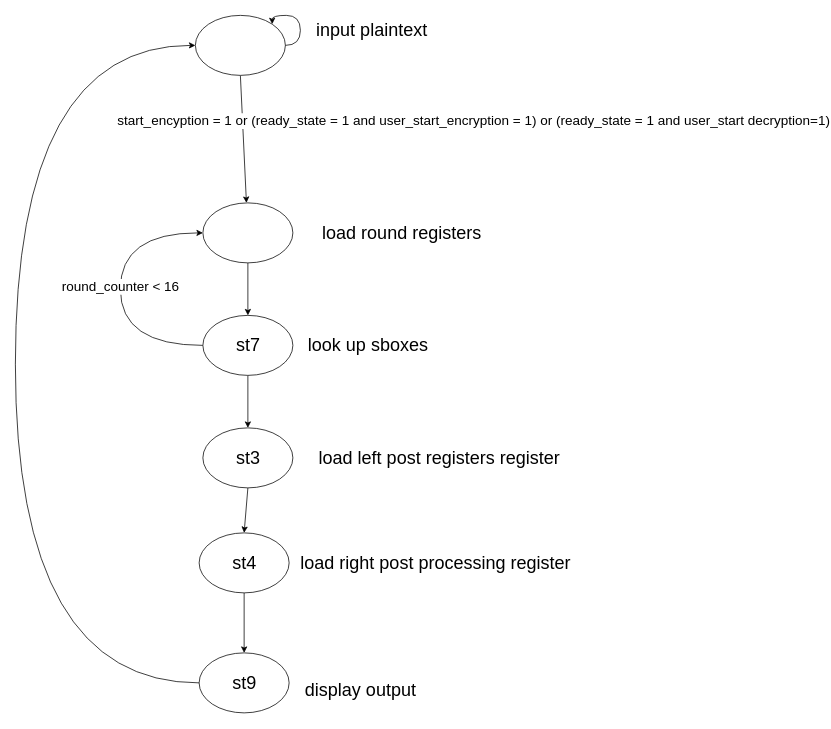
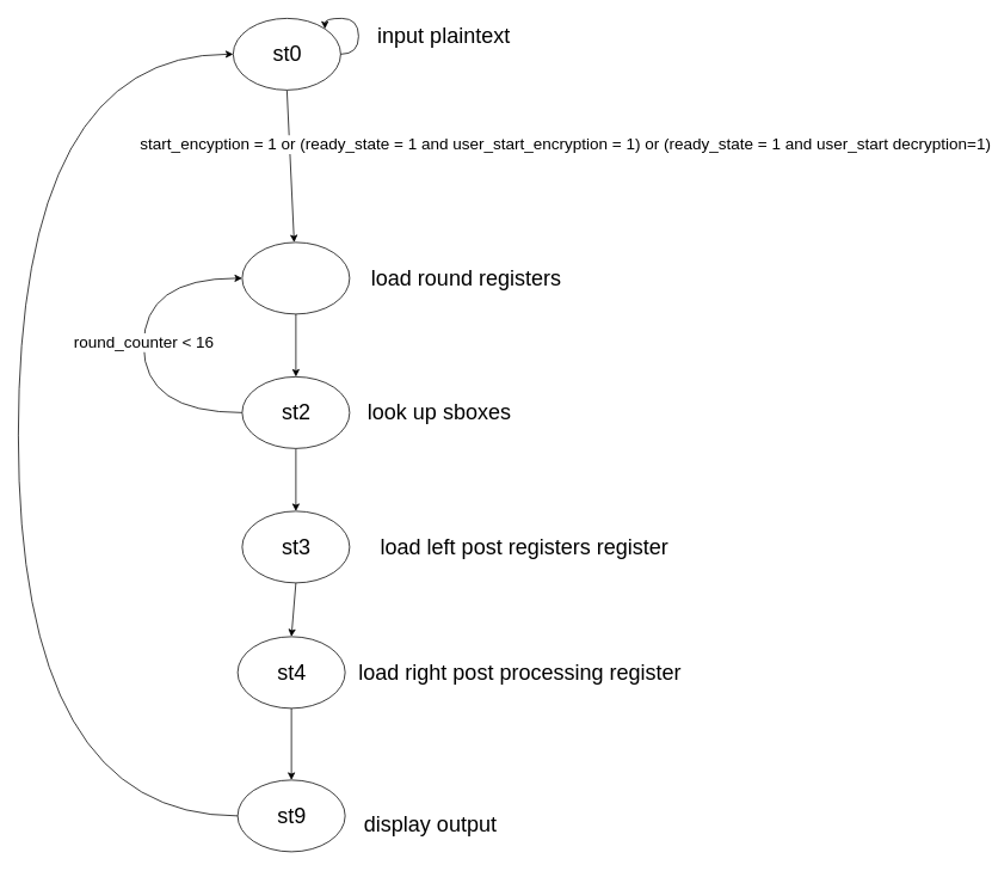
+ <mxCell id="17" value="&lt;font style=&quot;font-size: 24px;&quot;&gt;st0&lt;/font&gt;" style="text;html=1;align=center;verticalAlign=middle;resizable=0;points=[];autosize=1;strokeColor=none;fillColor=none;" parent="1" vertex="1"><mxGeometry x="290" y="40" width="60" height="40" as="geometry" /></mxCell>
- <mxCell id="24" value="&lt;font style=&quot;font-size: 24px;&quot;&gt;load round registers&lt;/font&gt;" style="text;html=1;align=center;verticalAlign=middle;resizable=0;points=[];autosize=1;strokeColor=none;fillColor=none;" parent="1" vertex="1"><mxGeometry x="415" y="290" width="240" height="40" as="geometry" /></mxCell>
+ <mxCell id="24" value="&lt;font style=&quot;font-size: 24px;&quot;&gt;load round registers&lt;/font&gt;" style="text;html=1;align=center;verticalAlign=middle;resizable=0;points=[];autosize=1;strokeColor=none;fillColor=none;" parent="1" vertex="1"><mxGeometry x="400" y="290" width="240" height="40" as="geometry" /></mxCell>
- <mxCell id="18" value="&lt;font style=&quot;font-size: 24px;&quot;&gt;st7&lt;/font&gt;" style="text;html=1;align=center;verticalAlign=middle;resizable=0;points=[];autosize=1;strokeColor=none;fillColor=none;" parent="1" vertex="1"><mxGeometry x="300" y="440" width="60" height="40" as="geometry" /></mxCell>
+ <mxCell id="18" value="&lt;font style=&quot;font-size: 24px;&quot;&gt;st2&lt;/font&gt;" style="text;html=1;align=center;verticalAlign=middle;resizable=0;points=[];autosize=1;strokeColor=none;fillColor=none;" parent="1" vertex="1"><mxGeometry x="300" y="440" width="60" height="40" as="geometry" /></mxCell>
